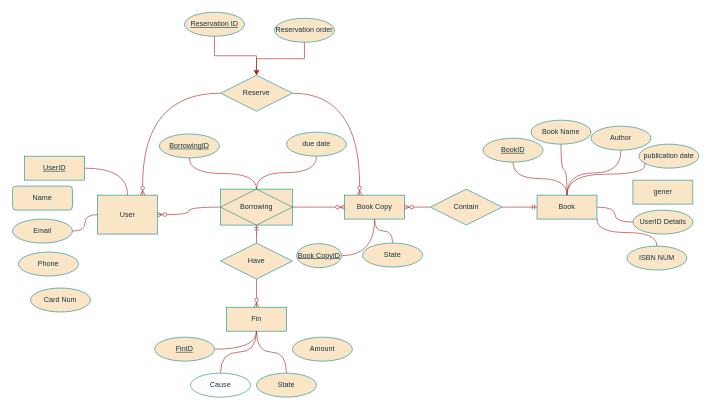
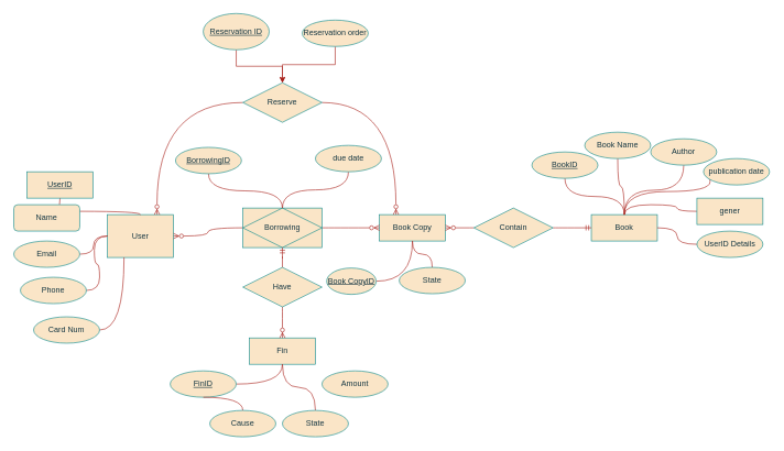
- <mxCell id="53" value="Reservation ID" style="ellipse;whiteSpace=wrap;html=1;align=center;fontStyle=4;strokeColor=#0F8B8D;fontColor=#143642;fillColor=#FAE5C7;labelBackgroundColor=none;" parent="1" vertex="1"><mxGeometry x="307" y="20" width="100" height="40" as="geometry" /></mxCell>
+ <mxCell id="53" value="Reservation ID" style="ellipse;whiteSpace=wrap;html=1;align=center;fontStyle=4;strokeColor=#0F8B8D;fontColor=#143642;fillColor=#FAE5C7;labelBackgroundColor=none;" parent="1" vertex="1"><mxGeometry x="307" y="20" width="100" height="55" as="geometry" /></mxCell>
- <mxCell id="35" value="" style="edgeStyle=orthogonalEdgeStyle;rounded=0;orthogonalLoop=1;jettySize=auto;html=1;strokeColor=#A8201A;fontColor=default;fillColor=#FAE5C7;curved=1;endArrow=none;startFill=0;labelBackgroundColor=none;" parent="1" source="36" target="3" edge="1"><mxGeometry relative="1" as="geometry" /></mxCell>
+ <mxCell id="35" value="" style="edgeStyle=orthogonalEdgeStyle;rounded=0;orthogonalLoop=1;jettySize=auto;html=1;strokeColor=#A8201A;fontColor=default;fillColor=#FAE5C7;curved=1;endArrow=none;startFill=0;labelBackgroundColor=none;" parent="1" source="36" target="38" edge="1"><mxGeometry relative="1" as="geometry" /></mxCell>
+ <mxCell id="27" value="" style="edgeStyle=orthogonalEdgeStyle;rounded=0;orthogonalLoop=1;jettySize=auto;html=1;strokeColor=#A8201A;fontColor=default;fillColor=#FAE5C7;curved=1;endArrow=none;startFill=0;labelBackgroundColor=none;" parent="1" source="28" target="15" edge="1"><mxGeometry relative="1" as="geometry"><Array as="points"><mxPoint x="1025" y="320" /><mxPoint x="1025" y="310" /><mxPoint x="945" y="310" /></Array></mxGeometry></mxCell>
+ <mxCell id="37" value="" style="edgeStyle=orthogonalEdgeStyle;rounded=0;orthogonalLoop=1;jettySize=auto;html=1;strokeColor=#A8201A;fontColor=default;fillColor=#FAE5C7;curved=1;endArrow=none;startFill=0;labelBackgroundColor=none;" parent="1" source="38" target="3" edge="1"><mxGeometry relative="1" as="geometry"><Array as="points"><mxPoint x="115" y="330" /><mxPoint x="115" y="320" /><mxPoint x="212" y="320" /></Array></mxGeometry></mxCell>
- <mxCell id="14" style="edgeStyle=orthogonalEdgeStyle;rounded=0;orthogonalLoop=1;jettySize=auto;html=1;exitX=1;exitY=1;exitDx=0;exitDy=0;strokeColor=#A8201A;fontColor=default;fillColor=#FAE5C7;curved=1;endArrow=none;startFill=0;labelBackgroundColor=none;" parent="1" source="15" target="45" edge="1"><mxGeometry relative="1" as="geometry" /></mxCell>
+ <mxCell id="41" style="edgeStyle=orthogonalEdgeStyle;rounded=0;orthogonalLoop=1;jettySize=auto;html=1;exitX=1;exitY=0.5;exitDx=0;exitDy=0;strokeColor=#A8201A;fontColor=default;fillColor=#FAE5C7;entryX=0;entryY=0.5;entryDx=0;entryDy=0;curved=1;endArrow=none;startFill=0;labelBackgroundColor=none;" parent="1" source="42" target="3" edge="1"><mxGeometry relative="1" as="geometry"><mxPoint x="138" y="340" as="targetPoint" /></mxGeometry></mxCell>
- <mxCell id="45" value="ISBN NUM" style="ellipse;whiteSpace=wrap;html=1;align=center;labelBackgroundColor=none;fillColor=#FAE5C7;strokeColor=#0F8B8D;fontColor=#143642;" parent="1" vertex="1"><mxGeometry x="1045" y="410" width="100" height="40" as="geometry" /></mxCell>
+ <mxCell id="43" style="edgeStyle=orthogonalEdgeStyle;rounded=0;orthogonalLoop=1;jettySize=auto;html=1;exitX=1;exitY=0.5;exitDx=0;exitDy=0;entryX=0.25;entryY=1;entryDx=0;entryDy=0;strokeColor=#A8201A;fontColor=default;fillColor=#FAE5C7;curved=1;endArrow=none;startFill=0;labelBackgroundColor=none;" parent="1" source="44" target="3" edge="1"><mxGeometry relative="1" as="geometry" /></mxCell>
- <mxCell id="56" value="" style="edgeStyle=orthogonalEdgeStyle;rounded=0;orthogonalLoop=1;jettySize=auto;html=1;strokeColor=#A8201A;fontColor=#143642;fillColor=#FAE5C7;endArrow=none;startFill=0;curved=1;" parent="1" source="60" target="4" edge="1"><mxGeometry relative="1" as="geometry" /></mxCell>
+ <mxCell id="56" value="" style="edgeStyle=orthogonalEdgeStyle;rounded=0;orthogonalLoop=1;jettySize=auto;html=1;strokeColor=#A8201A;fontColor=#143642;fillColor=#FAE5C7;endArrow=none;startFill=0;curved=1;" parent="1" source="60" target="55" edge="1"><mxGeometry relative="1" as="geometry" /></mxCell>
- <mxCell id="60" value="Cause" style="ellipse;whiteSpace=wrap;html=1;align=center;strokeColor=#0F8B8D;fontColor=#143642;fillColor=#ffffff;" parent="1" vertex="1"><mxGeometry x="317" y="622" width="100" height="40" as="geometry" /></mxCell>
+ <mxCell id="60" value="Cause" style="ellipse;whiteSpace=wrap;html=1;align=center;strokeColor=#0F8B8D;fontColor=#143642;fillColor=#FAE5C7;" parent="1" vertex="1"><mxGeometry x="317" y="622" width="100" height="40" as="geometry" /></mxCell>
